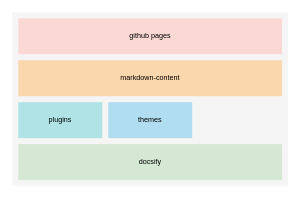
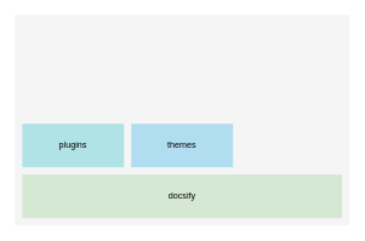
- <mxCell id="7" value="github pages" style="rounded=0;whiteSpace=wrap;html=1;fillColor=#fad9d5;strokeColor=none;" vertex="1" parent="1"><mxGeometry x="30" y="30" width="440" height="60" as="geometry" /></mxCell>
- <mxCell id="6" value="markdown-content" style="rounded=0;whiteSpace=wrap;html=1;fillColor=#fad7ac;strokeColor=none;" vertex="1" parent="1"><mxGeometry x="30" y="100" width="440" height="60" as="geometry" /></mxCell>
